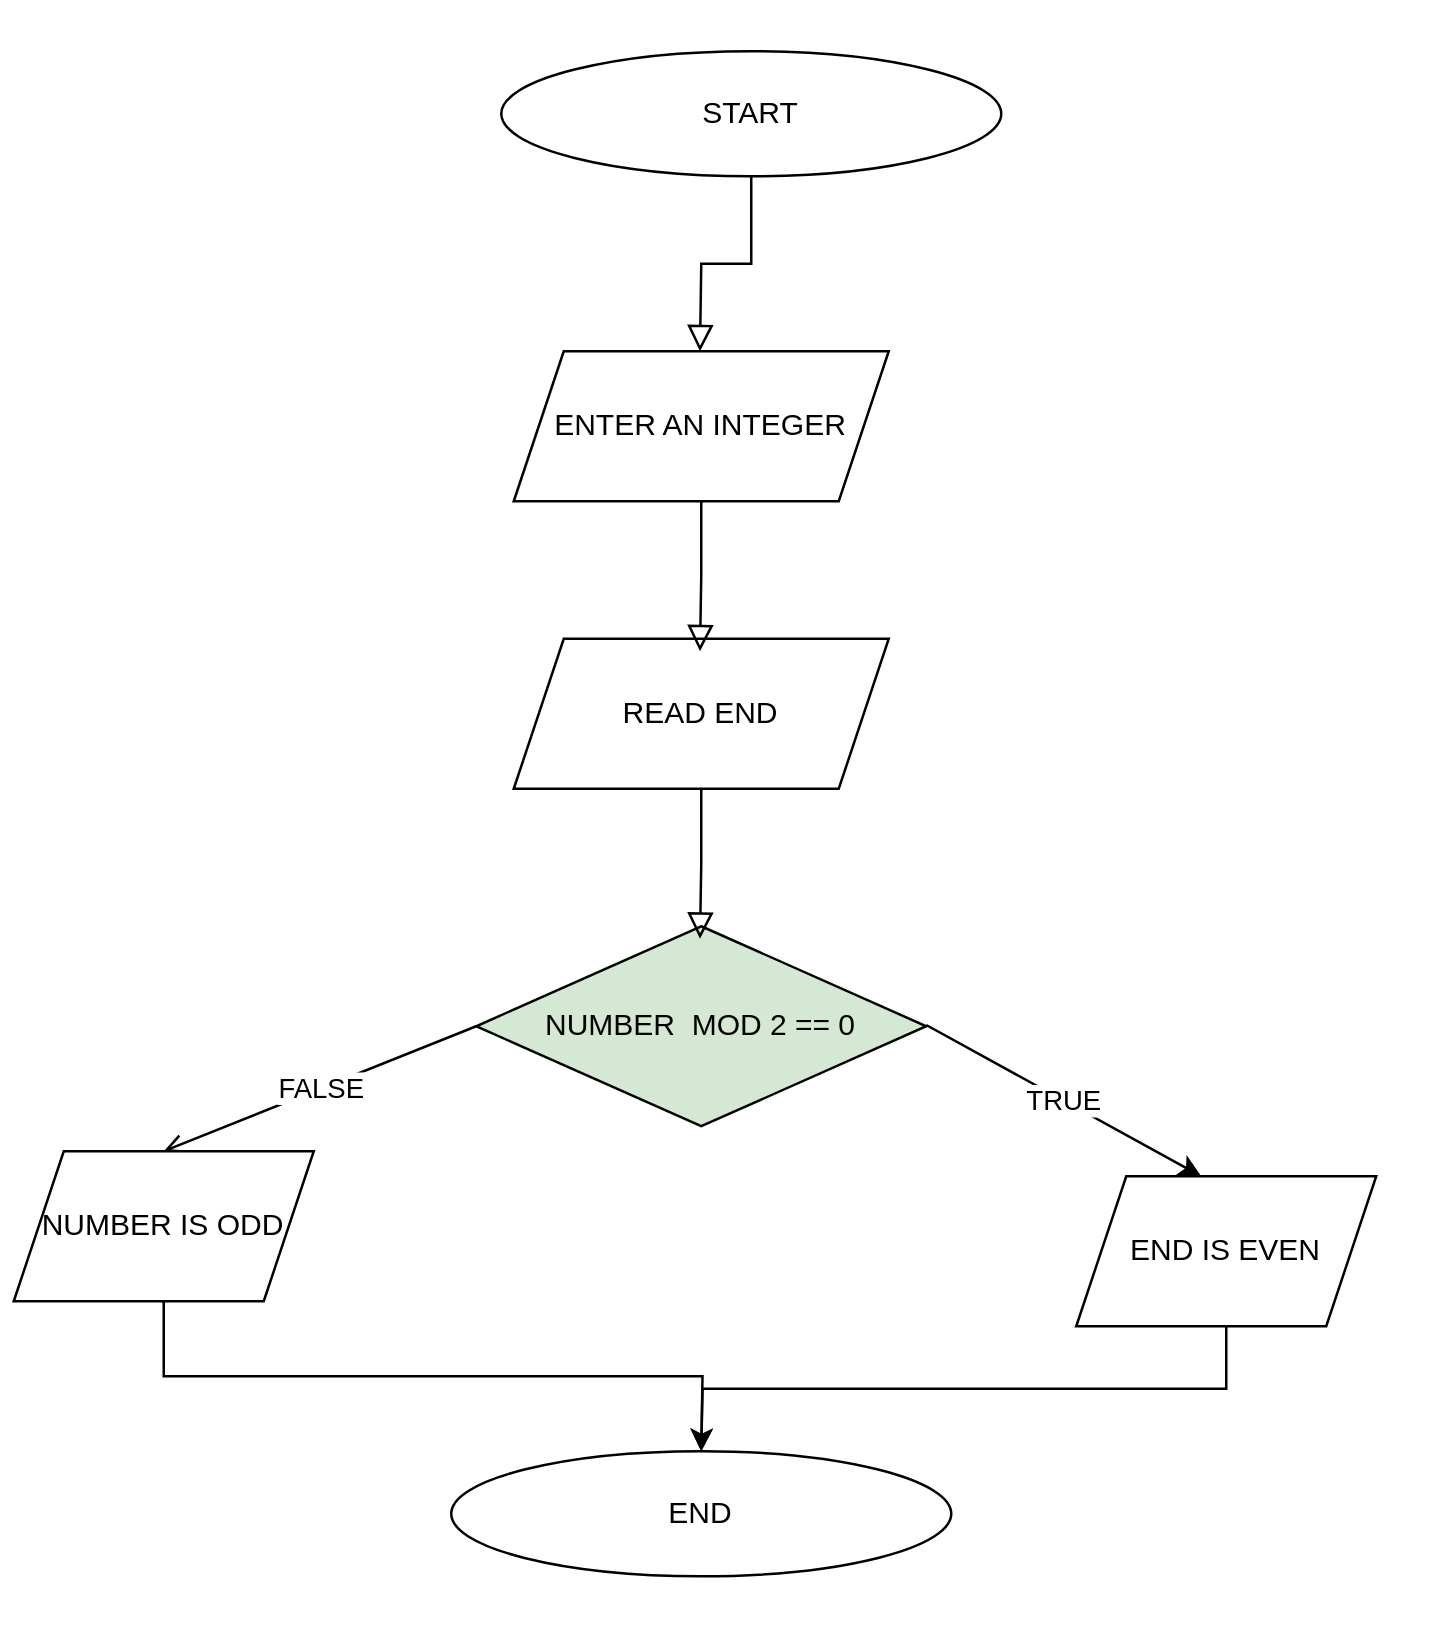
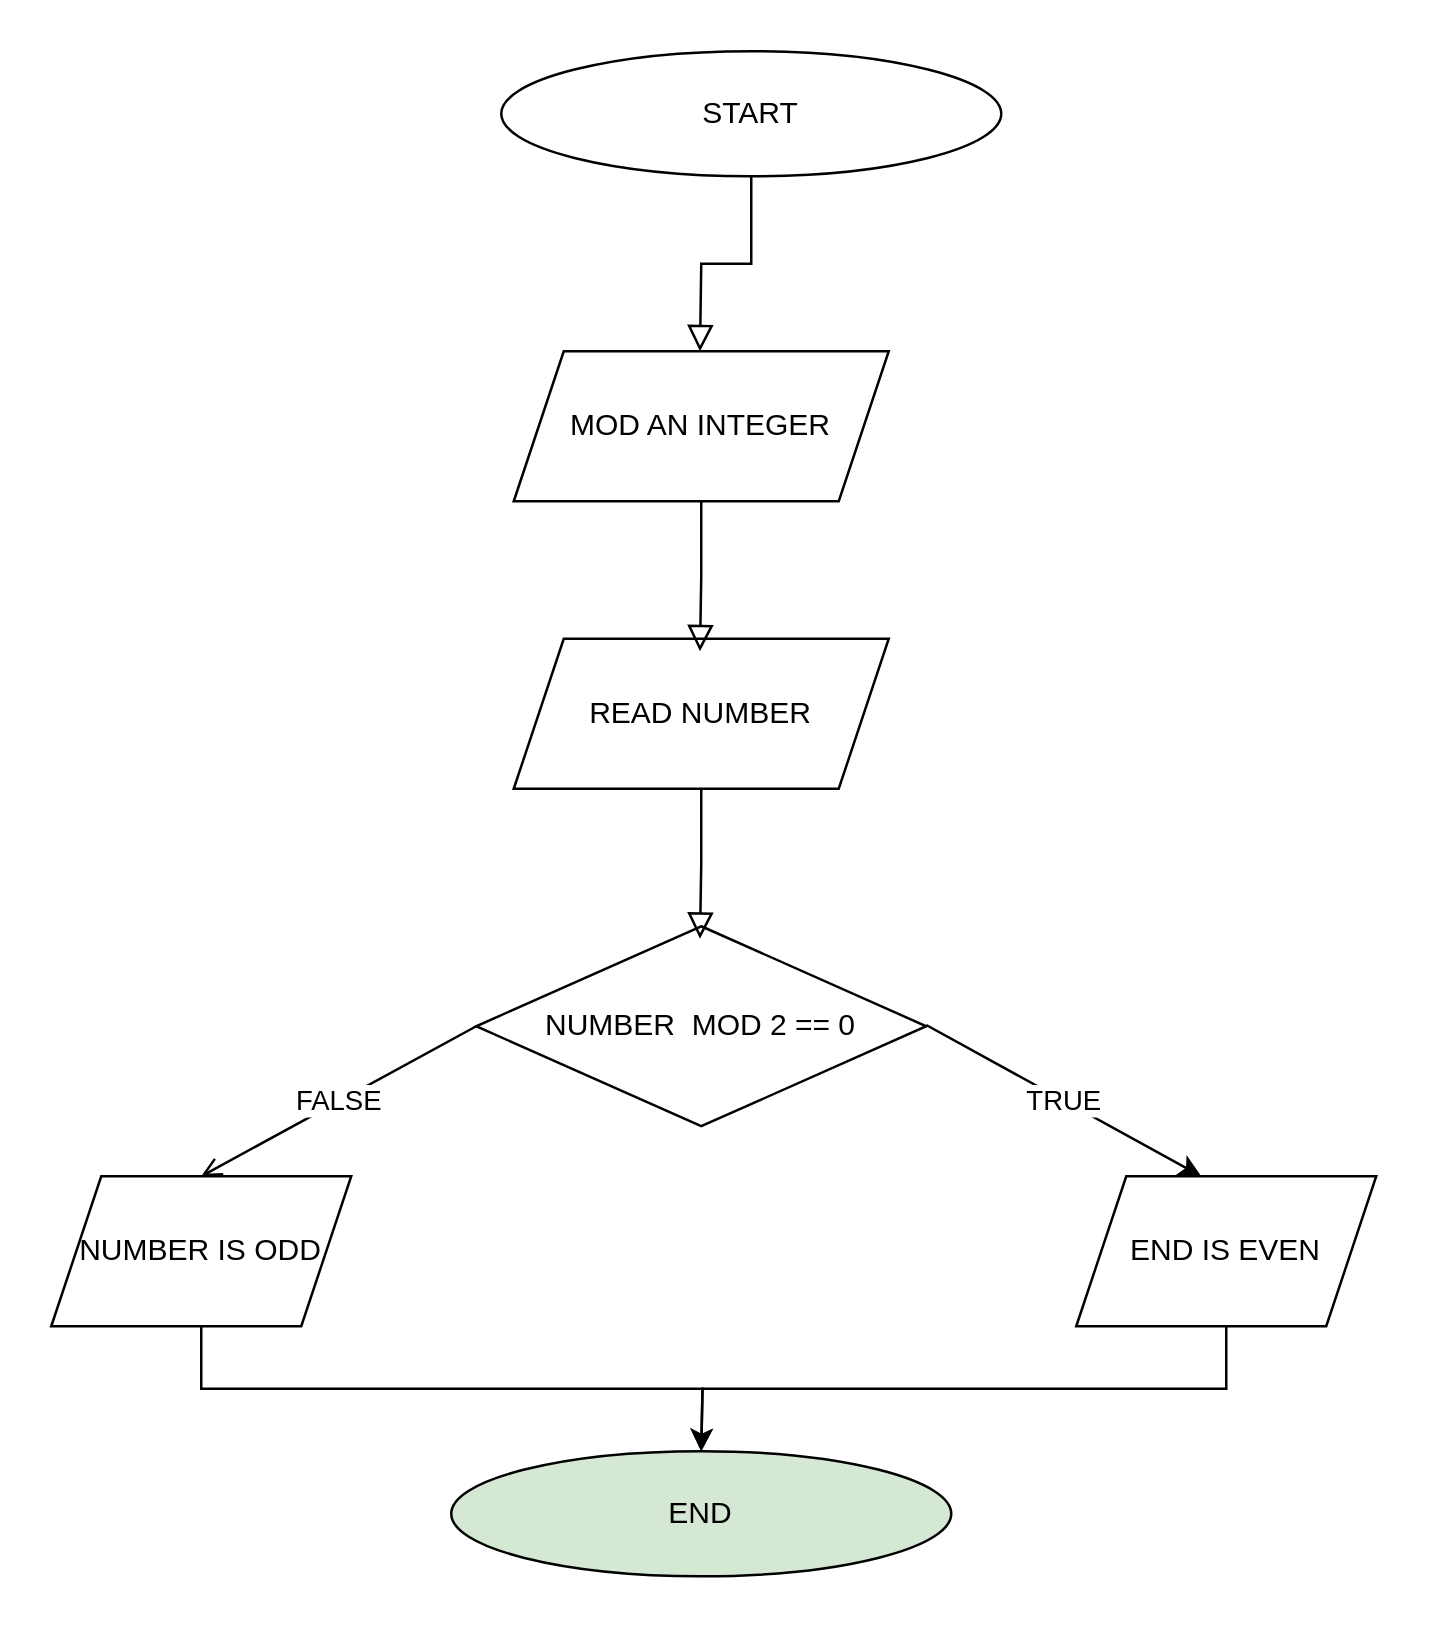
- <mxCell id="5" value="ENTER AN INTEGER" style="shape=parallelogram;perimeter=parallelogramPerimeter;whiteSpace=wrap;html=1;fixedSize=1;" vertex="1" parent="1"><mxGeometry x="205" y="140" width="150" height="60" as="geometry" /></mxCell>
+ <mxCell id="5" value="MOD AN INTEGER" style="shape=parallelogram;perimeter=parallelogramPerimeter;whiteSpace=wrap;html=1;fixedSize=1;" vertex="1" parent="1"><mxGeometry x="205" y="140" width="150" height="60" as="geometry" /></mxCell>
- <mxCell id="6" value="READ END" style="shape=parallelogram;perimeter=parallelogramPerimeter;whiteSpace=wrap;html=1;fixedSize=1;" vertex="1" parent="1"><mxGeometry x="205" y="255" width="150" height="60" as="geometry" /></mxCell>
+ <mxCell id="6" value="READ NUMBER" style="shape=parallelogram;perimeter=parallelogramPerimeter;whiteSpace=wrap;html=1;fixedSize=1;" vertex="1" parent="1"><mxGeometry x="205" y="255" width="150" height="60" as="geometry" /></mxCell>
- <mxCell id="8" value="NUMBER&amp;nbsp; MOD 2 == 0" style="rhombus;whiteSpace=wrap;html=1;fillColor=#d5e8d4;" vertex="1" parent="1"><mxGeometry x="190" y="370" width="180" height="80" as="geometry" /></mxCell>
+ <mxCell id="8" value="NUMBER&amp;nbsp; MOD 2 == 0" style="rhombus;whiteSpace=wrap;html=1;" vertex="1" parent="1"><mxGeometry x="190" y="370" width="180" height="80" as="geometry" /></mxCell>
- <mxCell id="13" value="NUMBER IS ODD" style="shape=parallelogram;perimeter=parallelogramPerimeter;whiteSpace=wrap;html=1;fixedSize=1;" vertex="1" parent="1"><mxGeometry x="5" y="460" width="120" height="60" as="geometry" /></mxCell>
+ <mxCell id="13" value="NUMBER IS ODD" style="shape=parallelogram;perimeter=parallelogramPerimeter;whiteSpace=wrap;html=1;fixedSize=1;" vertex="1" parent="1"><mxGeometry x="20" y="470" width="120" height="60" as="geometry" /></mxCell>
- <mxCell id="4" value="END" style="ellipse;whiteSpace=wrap;html=1;" vertex="1" parent="1"><mxGeometry x="180" y="580" width="200" height="50" as="geometry" /></mxCell>
+ <mxCell id="4" value="END" style="ellipse;whiteSpace=wrap;html=1;fillColor=#d5e8d4;" vertex="1" parent="1"><mxGeometry x="180" y="580" width="200" height="50" as="geometry" /></mxCell>
